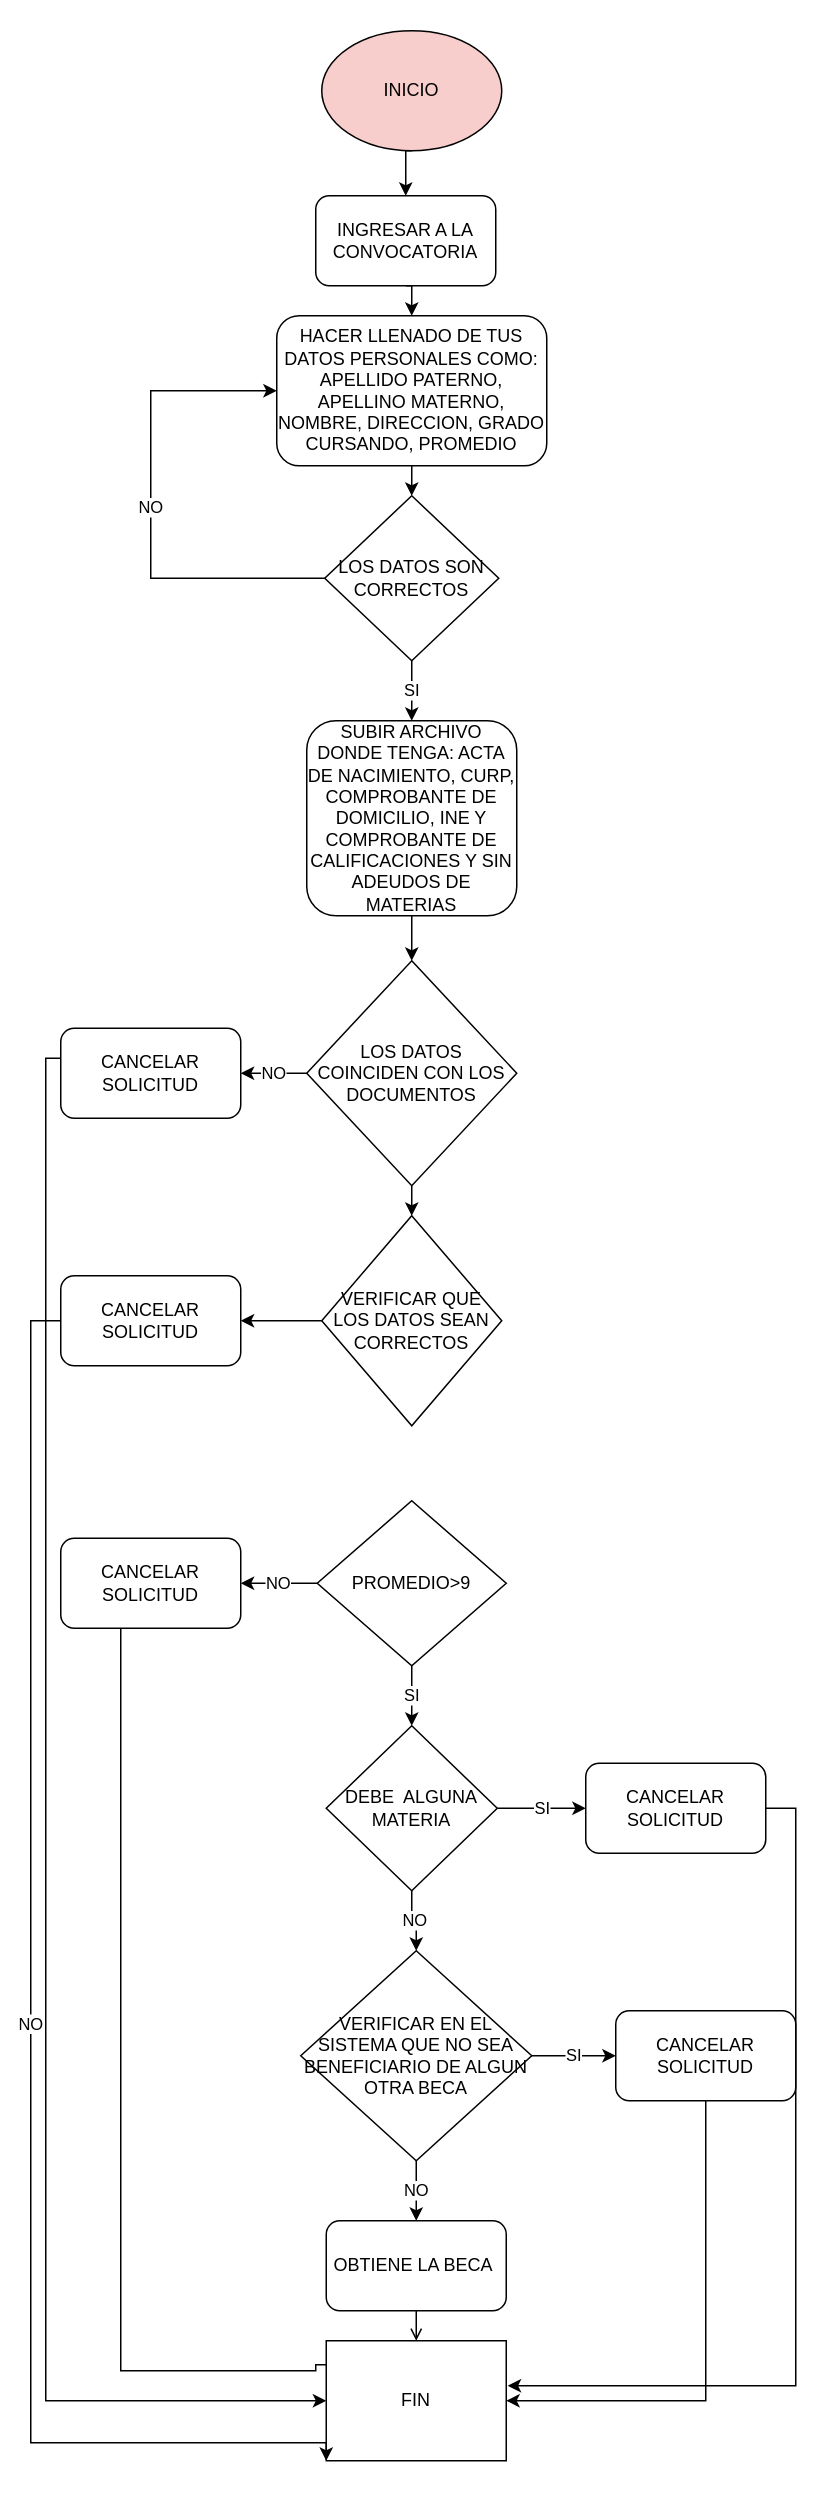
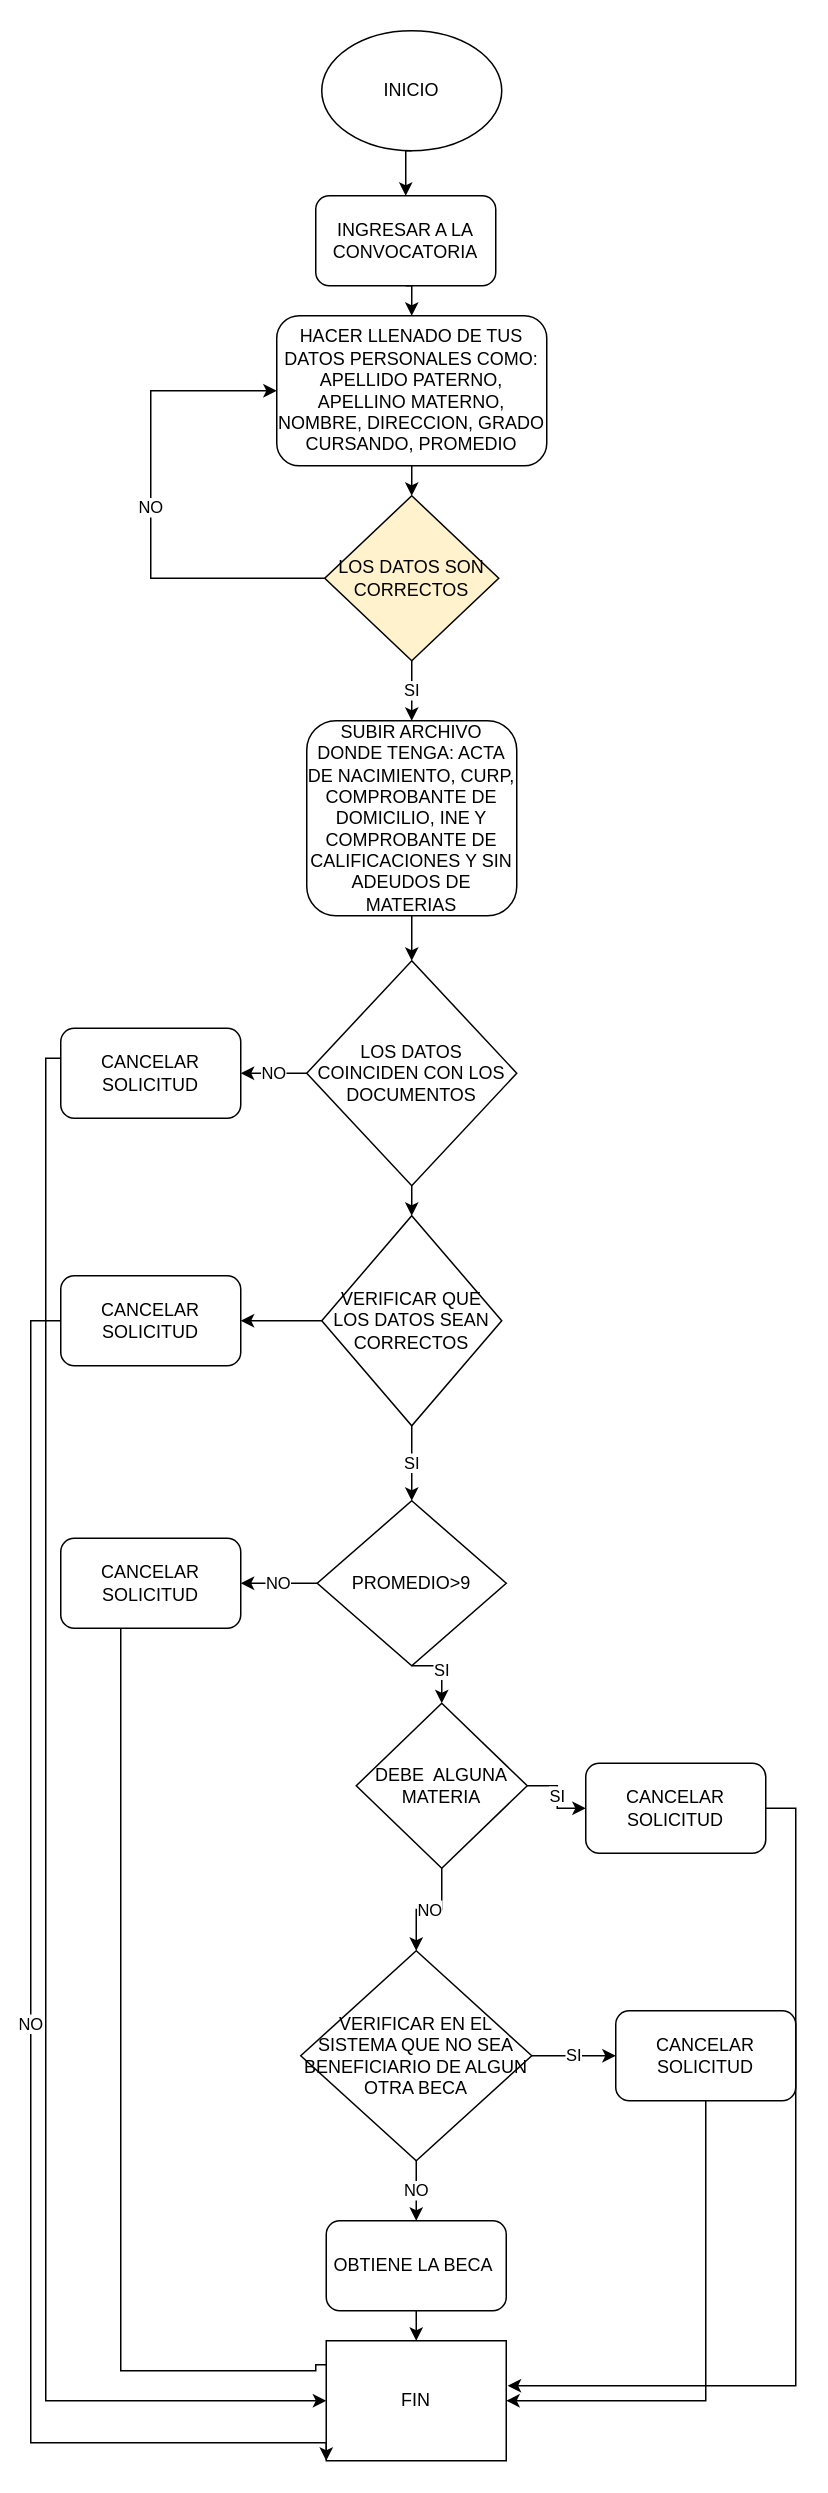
- <mxCell id="3" value="INICIO" style="ellipse;whiteSpace=wrap;html=1;fillColor=#f8cecc;" parent="1" vertex="1"><mxGeometry x="214" y="20" width="120" height="80" as="geometry" /></mxCell>
+ <mxCell id="3" value="INICIO" style="ellipse;whiteSpace=wrap;html=1;" parent="1" vertex="1"><mxGeometry x="214" y="20" width="120" height="80" as="geometry" /></mxCell>
- <mxCell id="10" value="LOS DATOS SON CORRECTOS" style="rhombus;whiteSpace=wrap;html=1;" parent="1" vertex="1"><mxGeometry x="216" y="330" width="116" height="110" as="geometry" /></mxCell>
+ <mxCell id="10" value="LOS DATOS SON CORRECTOS" style="rhombus;whiteSpace=wrap;html=1;fillColor=#fff2cc;" parent="1" vertex="1"><mxGeometry x="216" y="330" width="116" height="110" as="geometry" /></mxCell>
+ <mxCell id="36" value="SI" style="edgeStyle=orthogonalEdgeStyle;rounded=0;orthogonalLoop=1;jettySize=auto;html=1;exitX=0.5;exitY=1;exitDx=0;exitDy=0;entryX=0.5;entryY=0;entryDx=0;entryDy=0;" edge="1" parent="1" source="38" target="20"><mxGeometry relative="1" as="geometry" /></mxCell>
- <mxCell id="25" value="DEBE&amp;nbsp; ALGUNA MATERIA" style="rhombus;whiteSpace=wrap;html=1;" parent="1" vertex="1"><mxGeometry x="217" y="1150" width="114" height="110" as="geometry" /></mxCell>
+ <mxCell id="25" value="DEBE&amp;nbsp; ALGUNA MATERIA" style="rhombus;whiteSpace=wrap;html=1;" parent="1" vertex="1"><mxGeometry x="237" y="1135" width="114" height="110" as="geometry" /></mxCell>
- <mxCell id="33" style="edgeStyle=orthogonalEdgeStyle;rounded=0;orthogonalLoop=1;jettySize=auto;html=1;exitX=0.5;exitY=1;exitDx=0;exitDy=0;entryX=0.5;entryY=0;entryDx=0;entryDy=0;endArrow=open;" parent="1" source="34" target="35" edge="1"><mxGeometry relative="1" as="geometry" /></mxCell>
+ <mxCell id="33" style="edgeStyle=orthogonalEdgeStyle;rounded=0;orthogonalLoop=1;jettySize=auto;html=1;exitX=0.5;exitY=1;exitDx=0;exitDy=0;entryX=0.5;entryY=0;entryDx=0;entryDy=0;" parent="1" source="34" target="35" edge="1"><mxGeometry relative="1" as="geometry" /></mxCell>
